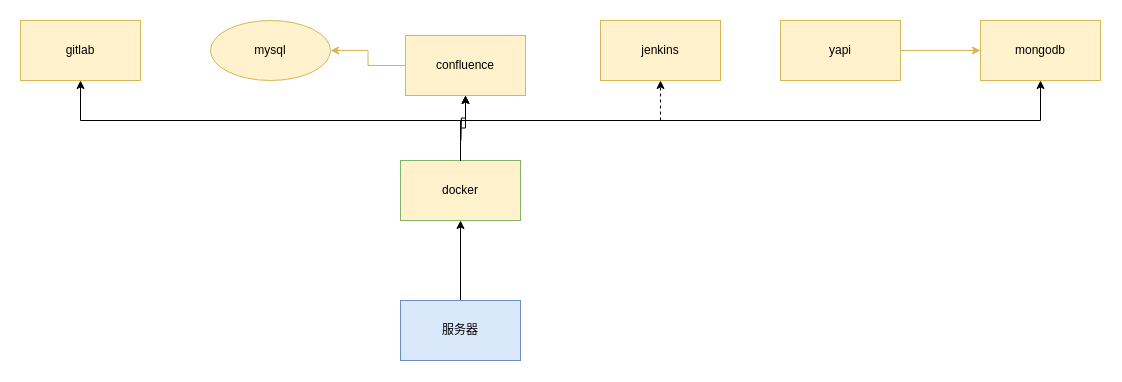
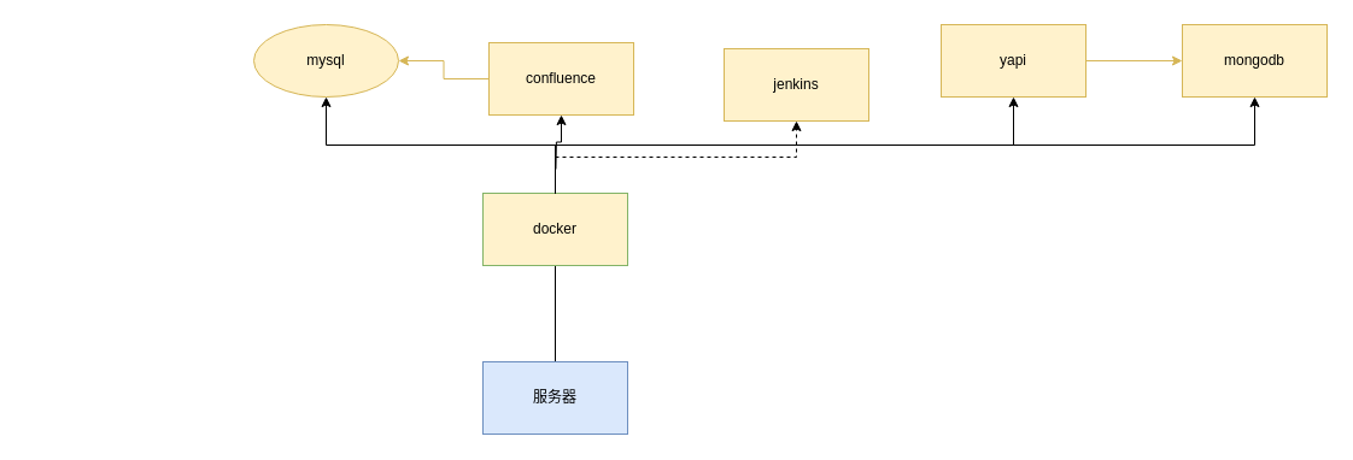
- <mxCell id="9" value="gitlab" style="rounded=0;whiteSpace=wrap;html=1;fillColor=#fff2cc;strokeColor=#d6b656;" vertex="1" parent="1"><mxGeometry x="20" y="20" width="120" height="60" as="geometry" /></mxCell>
- <mxCell id="11" value="jenkins" style="rounded=0;whiteSpace=wrap;html=1;fillColor=#fff2cc;strokeColor=#d6b656;" vertex="1" parent="1"><mxGeometry x="600" y="20" width="120" height="60" as="geometry" /></mxCell>
+ <mxCell id="11" value="jenkins" style="rounded=0;whiteSpace=wrap;html=1;fillColor=#fff2cc;strokeColor=#d6b656;" vertex="1" parent="1"><mxGeometry x="600" y="40" width="120" height="60" as="geometry" /></mxCell>
+ <mxCell id="12" style="edgeStyle=orthogonalEdgeStyle;rounded=0;orthogonalLoop=1;jettySize=auto;html=1;entryX=0.5;entryY=1;entryDx=0;entryDy=0;exitX=0.5;exitY=0;exitDx=0;exitDy=0;" edge="1" parent="1" source="5" target="14"><mxGeometry relative="1" as="geometry" /></mxCell>
- <mxCell id="4" style="edgeStyle=orthogonalEdgeStyle;rounded=0;orthogonalLoop=1;jettySize=auto;html=1;exitX=0.5;exitY=0;exitDx=0;exitDy=0;entryX=0.5;entryY=1;entryDx=0;entryDy=0;" edge="1" parent="1" source="5" target="9"><mxGeometry relative="1" as="geometry" /></mxCell>
- <mxCell id="17" style="edgeStyle=orthogonalEdgeStyle;rounded=0;orthogonalLoop=1;jettySize=auto;html=1;exitX=0.5;exitY=0;exitDx=0;exitDy=0;" edge="1" parent="1" source="5" target="8"><mxGeometry relative="1" as="geometry" /></mxCell>
+ <mxCell id="17" style="edgeStyle=orthogonalEdgeStyle;rounded=0;orthogonalLoop=1;jettySize=auto;html=1;entryX=0.5;entryY=1;entryDx=0;entryDy=0;exitX=0.5;exitY=0;exitDx=0;exitDy=0;" edge="1" parent="1" source="5" target="18"><mxGeometry relative="1" as="geometry" /></mxCell>
- <mxCell id="2" style="edgeStyle=orthogonalEdgeStyle;rounded=0;orthogonalLoop=1;jettySize=auto;html=1;exitX=0.5;exitY=0;exitDx=0;exitDy=0;entryX=0.5;entryY=1;entryDx=0;entryDy=0;" edge="1" parent="1" source="3" target="5"><mxGeometry relative="1" as="geometry" /></mxCell>
+ <mxCell id="2" style="edgeStyle=orthogonalEdgeStyle;rounded=0;orthogonalLoop=1;jettySize=auto;html=1;exitX=0.5;exitY=0;exitDx=0;exitDy=0;entryX=0.5;entryY=1;entryDx=0;entryDy=0;endArrow=none;" edge="1" parent="1" source="3" target="5"><mxGeometry relative="1" as="geometry" /></mxCell>
